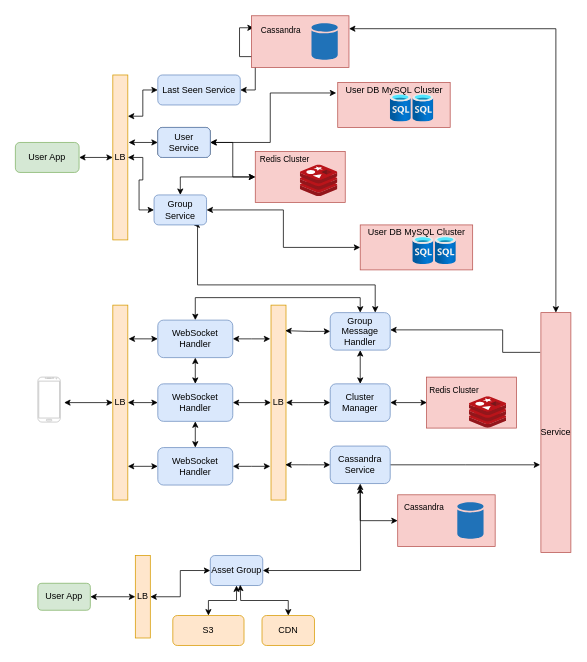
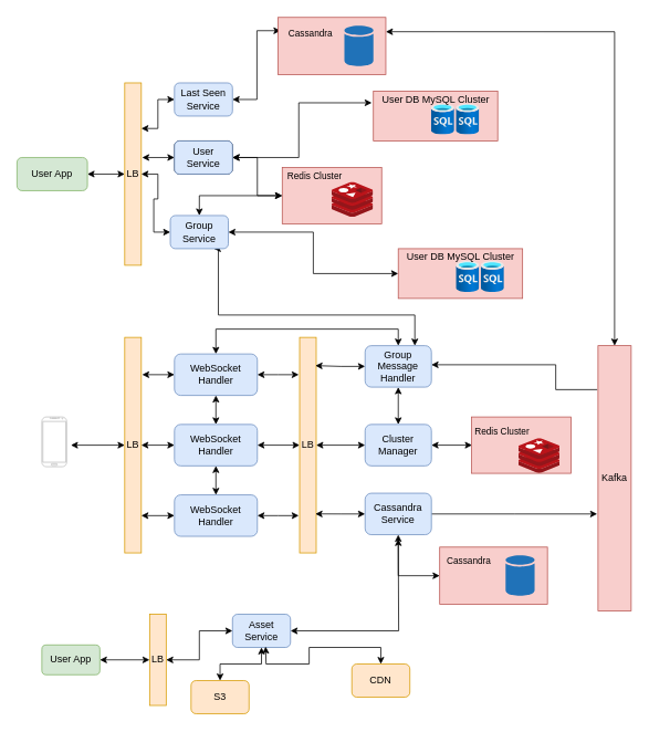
- <mxCell id="31" value="Last Seen Service" style="rounded=1;whiteSpace=wrap;html=1;fillColor=#dae8fc;strokeColor=#6c8ebf;" vertex="1" parent="1"><mxGeometry x="210" y="99" width="110" height="40" as="geometry" /></mxCell>
+ <mxCell id="31" value="Last Seen Service" style="rounded=1;whiteSpace=wrap;html=1;fillColor=#dae8fc;strokeColor=#6c8ebf;" vertex="1" parent="1"><mxGeometry x="210" y="99" width="70" height="40" as="geometry" /></mxCell>
- <mxCell id="51" value="Service" style="rounded=0;whiteSpace=wrap;html=1;fillColor=#f8cecc;strokeColor=#b85450;" vertex="1" parent="1"><mxGeometry x="721" y="416" width="40" height="320" as="geometry" /></mxCell>
+ <mxCell id="51" value="Kafka" style="rounded=0;whiteSpace=wrap;html=1;fillColor=#f8cecc;strokeColor=#b85450;" vertex="1" parent="1"><mxGeometry x="721" y="416" width="40" height="320" as="geometry" /></mxCell>
- <mxCell id="46" value="Asset Group" style="rounded=1;whiteSpace=wrap;html=1;fillColor=#dae8fc;strokeColor=#6c8ebf;" vertex="1" parent="1"><mxGeometry x="280" y="740" width="70" height="40" as="geometry" /></mxCell>
+ <mxCell id="46" value="Asset Service" style="rounded=1;whiteSpace=wrap;html=1;fillColor=#dae8fc;strokeColor=#6c8ebf;" vertex="1" parent="1"><mxGeometry x="280" y="740" width="70" height="40" as="geometry" /></mxCell>
- <mxCell id="48" value="S3" style="rounded=1;whiteSpace=wrap;html=1;fillColor=#ffe6cc;strokeColor=#d79b00;" vertex="1" parent="1"><mxGeometry x="230" y="820" width="95" height="40" as="geometry" /></mxCell>
+ <mxCell id="48" value="S3" style="rounded=1;whiteSpace=wrap;html=1;fillColor=#ffe6cc;strokeColor=#d79b00;" vertex="1" parent="1"><mxGeometry x="230" y="820" width="70" height="40" as="geometry" /></mxCell>
- <mxCell id="50" value="CDN" style="rounded=1;whiteSpace=wrap;html=1;fillColor=#ffe6cc;strokeColor=#d79b00;" vertex="1" parent="1"><mxGeometry x="349" y="820" width="70" height="40" as="geometry" /></mxCell>
+ <mxCell id="50" value="CDN" style="rounded=1;whiteSpace=wrap;html=1;fillColor=#ffe6cc;strokeColor=#d79b00;" vertex="1" parent="1"><mxGeometry x="424" y="800" width="70" height="40" as="geometry" /></mxCell>
